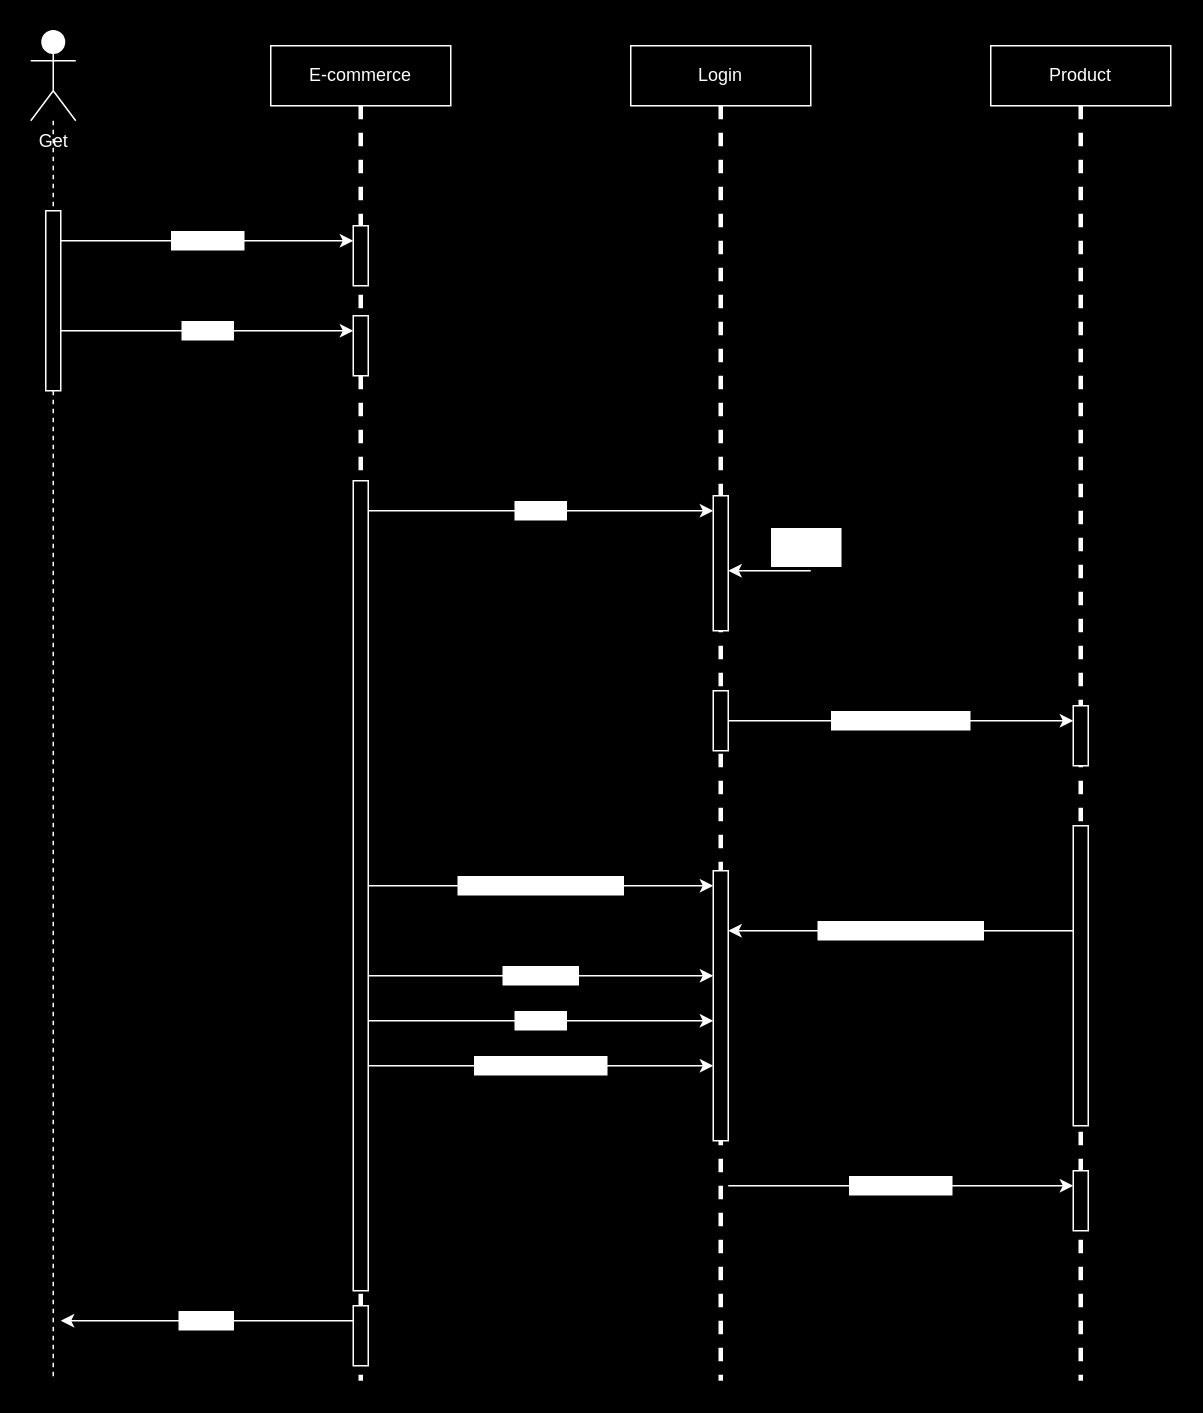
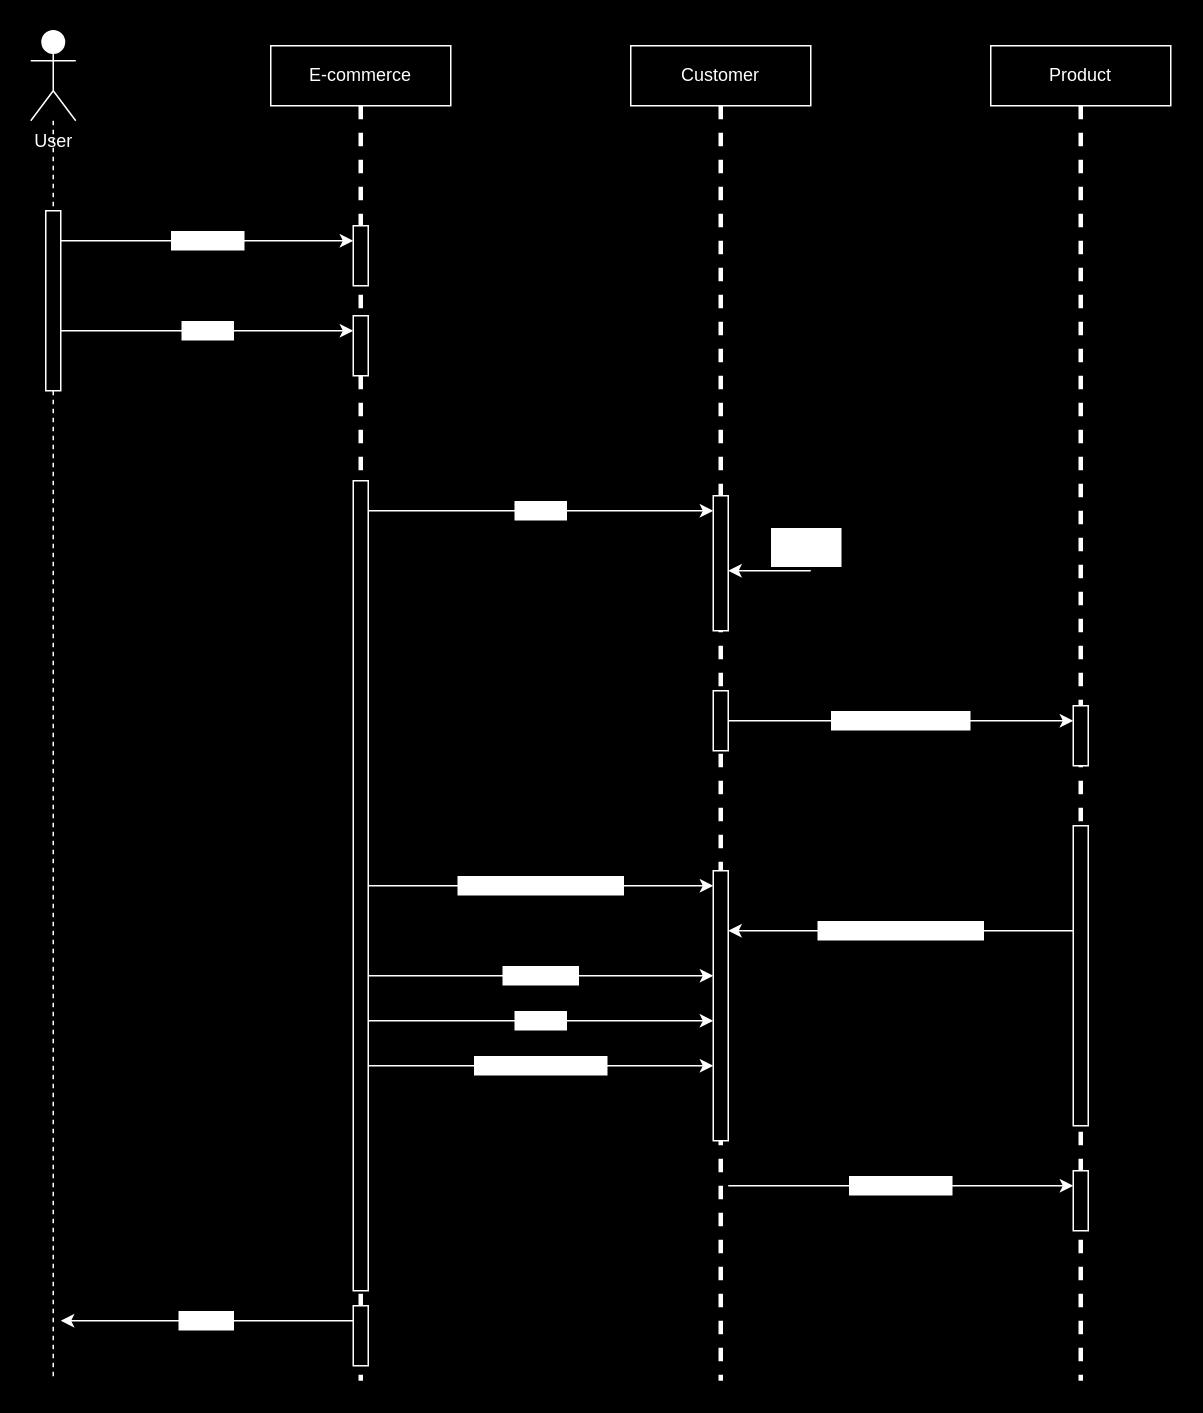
- <mxCell id="4" value="Login" style="shape=rectangle;whiteSpace=wrap;html=1;strokeColor=#FFFFFF;fillColor=none;fontColor=#FFFFFF;" parent="1" vertex="1"><mxGeometry x="420" y="30" width="120" height="40" as="geometry" /></mxCell>
+ <mxCell id="4" value="Customer" style="shape=rectangle;whiteSpace=wrap;html=1;strokeColor=#FFFFFF;fillColor=none;fontColor=#FFFFFF;" parent="1" vertex="1"><mxGeometry x="420" y="30" width="120" height="40" as="geometry" /></mxCell>
- <mxCell id="2" value="Get" style="shape=umlActor;verticalLabelPosition=bottom;verticalAlign=top;html=1;labelPosition=center;align=center;strokeColor=#FFFFFF;fontColor=#FFFFFF;" parent="1" vertex="1"><mxGeometry x="20" y="20" width="30" height="60" as="geometry" /></mxCell>
+ <mxCell id="2" value="User" style="shape=umlActor;verticalLabelPosition=bottom;verticalAlign=top;html=1;labelPosition=center;align=center;strokeColor=#FFFFFF;fontColor=#FFFFFF;" parent="1" vertex="1"><mxGeometry x="20" y="20" width="30" height="60" as="geometry" /></mxCell>
